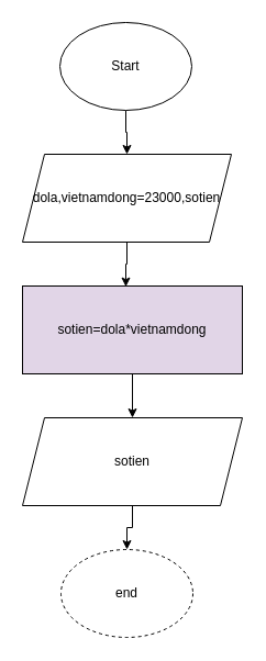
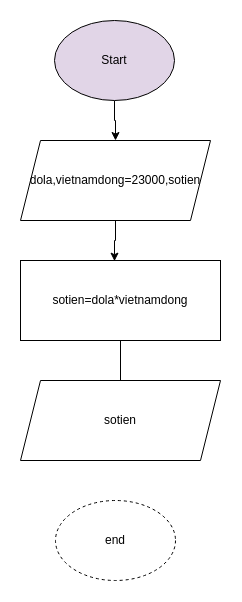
- <mxCell id="3" value="Start" style="ellipse;whiteSpace=wrap;html=1;fontSize=12;" vertex="1" parent="1"><mxGeometry x="54" y="20" width="120" height="80" as="geometry" /></mxCell>
+ <mxCell id="3" value="Start" style="ellipse;whiteSpace=wrap;html=1;fontSize=12;fillColor=#e1d5e7;" vertex="1" parent="1"><mxGeometry x="54" y="20" width="120" height="80" as="geometry" /></mxCell>
- <mxCell id="6" value="sotien=dola*vietnamdong" style="rounded=0;whiteSpace=wrap;html=1;fontSize=12;fillColor=#e1d5e7;" vertex="1" parent="1"><mxGeometry x="20" y="260" width="200" height="80" as="geometry" /></mxCell>
+ <mxCell id="6" value="sotien=dola*vietnamdong" style="rounded=0;whiteSpace=wrap;html=1;fontSize=12;" vertex="1" parent="1"><mxGeometry x="20" y="260" width="200" height="80" as="geometry" /></mxCell>
- <mxCell id="5" style="edgeStyle=orthogonalEdgeStyle;rounded=0;orthogonalLoop=1;jettySize=auto;html=1;entryX=0.5;entryY=0;entryDx=0;entryDy=0;fontSize=12;" edge="1" parent="1" source="6" target="8"><mxGeometry relative="1" as="geometry" /></mxCell>
+ <mxCell id="5" style="edgeStyle=orthogonalEdgeStyle;rounded=0;orthogonalLoop=1;jettySize=auto;html=1;entryX=0.5;entryY=0;entryDx=0;entryDy=0;fontSize=12;endArrow=none;" edge="1" parent="1" source="6" target="8"><mxGeometry relative="1" as="geometry" /></mxCell>
- <mxCell id="7" style="edgeStyle=orthogonalEdgeStyle;rounded=0;orthogonalLoop=1;jettySize=auto;html=1;entryX=0.5;entryY=0;entryDx=0;entryDy=0;fontSize=12;" edge="1" parent="1" source="8" target="9"><mxGeometry relative="1" as="geometry" /></mxCell>
